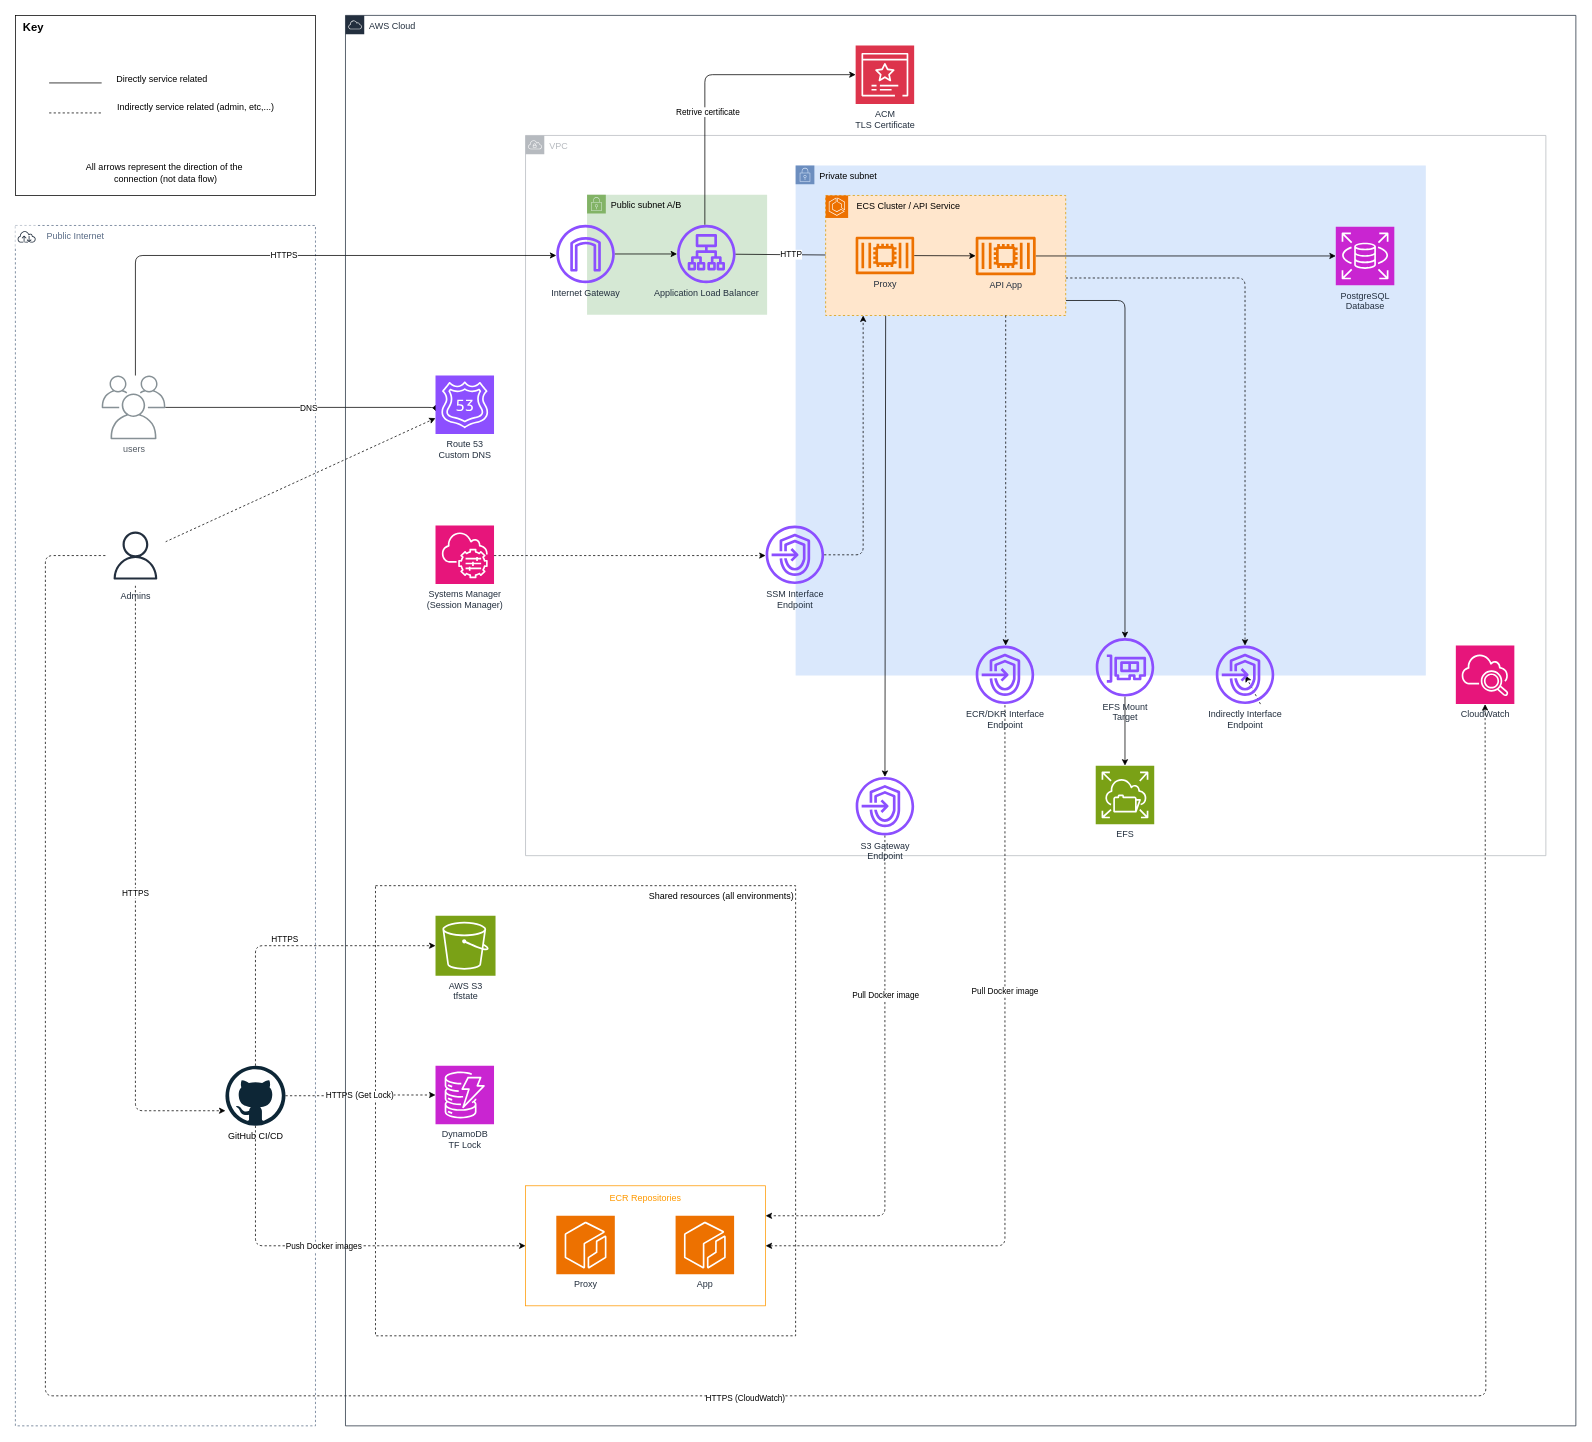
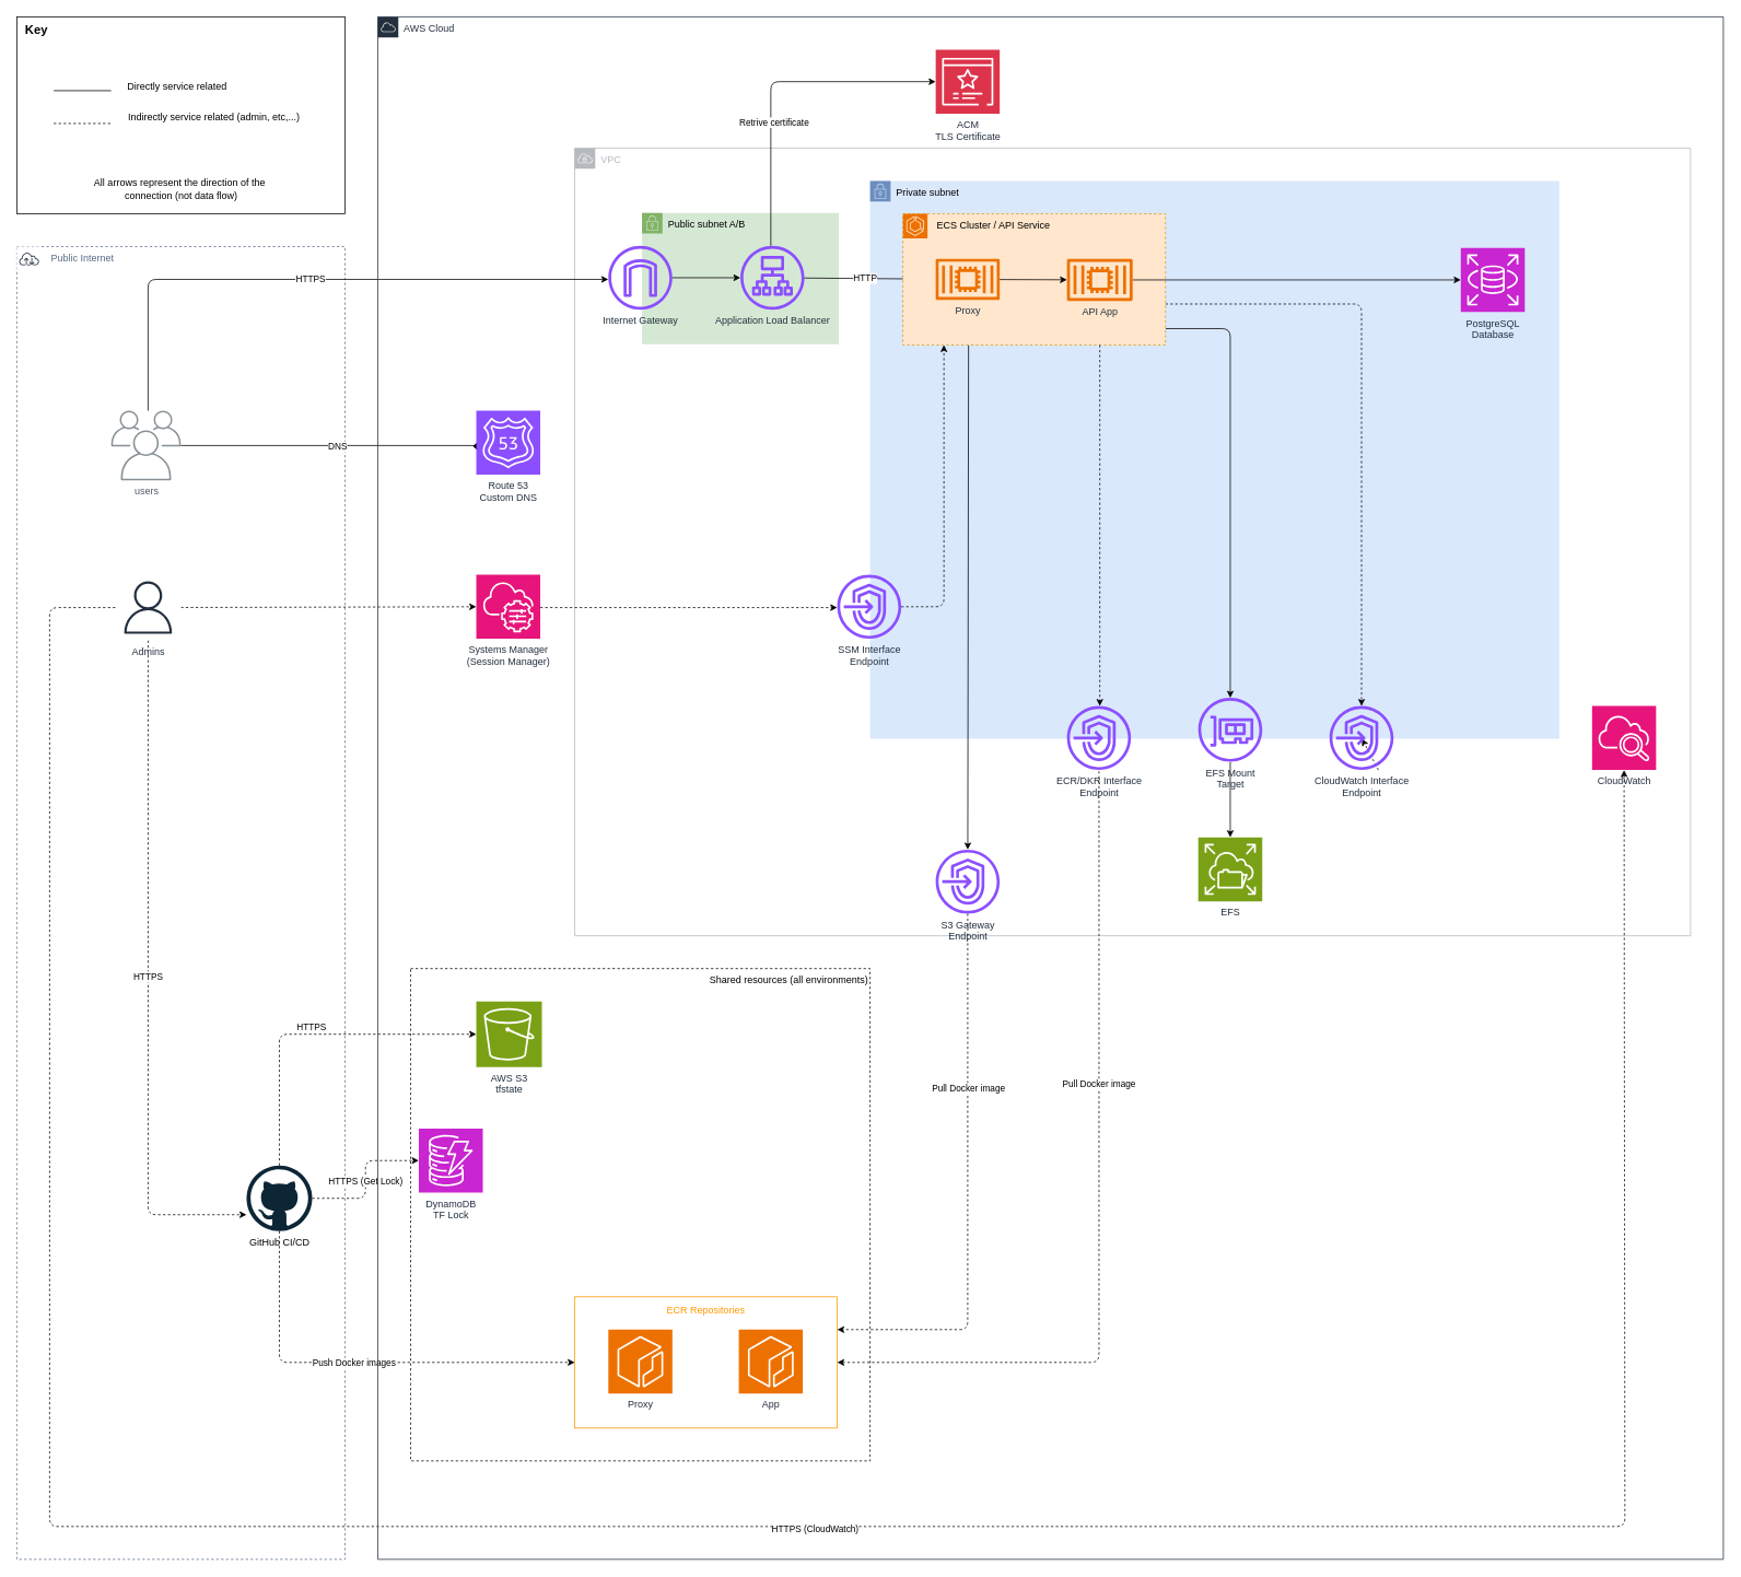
- <mxCell id="42" style="edgeStyle=none;html=1;dashed=1;" edge="1" parent="1" source="44" target="43"><mxGeometry relative="1" as="geometry" /></mxCell>
+ <mxCell id="42" style="edgeStyle=none;html=1;entryX=0;entryY=0.5;entryDx=0;entryDy=0;entryPerimeter=0;dashed=1;" edge="1" parent="1" source="44" target="41"><mxGeometry relative="1" as="geometry" /></mxCell>
- <mxCell id="50" value="Indirectly Interface&lt;div&gt;Endpoint&lt;/div&gt;" style="sketch=0;outlineConnect=0;fontColor=#232F3E;gradientColor=none;fillColor=#8C4FFF;strokeColor=none;dashed=0;verticalLabelPosition=bottom;verticalAlign=top;align=center;html=1;fontSize=12;fontStyle=0;aspect=fixed;pointerEvents=1;shape=mxgraph.aws4.endpoints;" vertex="1" parent="1"><mxGeometry x="1620" y="860" width="78" height="78" as="geometry" /></mxCell>
+ <mxCell id="50" value="CloudWatch Interface&lt;div&gt;Endpoint&lt;/div&gt;" style="sketch=0;outlineConnect=0;fontColor=#232F3E;gradientColor=none;fillColor=#8C4FFF;strokeColor=none;dashed=0;verticalLabelPosition=bottom;verticalAlign=top;align=center;html=1;fontSize=12;fontStyle=0;aspect=fixed;pointerEvents=1;shape=mxgraph.aws4.endpoints;" vertex="1" parent="1"><mxGeometry x="1620" y="860" width="78" height="78" as="geometry" /></mxCell>
- <mxCell id="15" value="DynamoDB&lt;div&gt;TF Lock&lt;/div&gt;" style="sketch=0;points=[[0,0,0],[0.25,0,0],[0.5,0,0],[0.75,0,0],[1,0,0],[0,1,0],[0.25,1,0],[0.5,1,0],[0.75,1,0],[1,1,0],[0,0.25,0],[0,0.5,0],[0,0.75,0],[1,0.25,0],[1,0.5,0],[1,0.75,0]];outlineConnect=0;fontColor=#232F3E;fillColor=#C925D1;strokeColor=#ffffff;dashed=0;verticalLabelPosition=bottom;verticalAlign=top;align=center;html=1;fontSize=12;fontStyle=0;aspect=fixed;shape=mxgraph.aws4.resourceIcon;resIcon=mxgraph.aws4.dynamodb;" vertex="1" parent="1"><mxGeometry x="580" y="1420" width="78" height="78" as="geometry" /></mxCell>
+ <mxCell id="15" value="DynamoDB&lt;div&gt;TF Lock&lt;/div&gt;" style="sketch=0;points=[[0,0,0],[0.25,0,0],[0.5,0,0],[0.75,0,0],[1,0,0],[0,1,0],[0.25,1,0],[0.5,1,0],[0.75,1,0],[1,1,0],[0,0.25,0],[0,0.5,0],[0,0.75,0],[1,0.25,0],[1,0.5,0],[1,0.75,0]];outlineConnect=0;fontColor=#232F3E;fillColor=#C925D1;strokeColor=#ffffff;dashed=0;verticalLabelPosition=bottom;verticalAlign=top;align=center;html=1;fontSize=12;fontStyle=0;aspect=fixed;shape=mxgraph.aws4.resourceIcon;resIcon=mxgraph.aws4.dynamodb;" vertex="1" parent="1"><mxGeometry x="510" y="1375" width="78" height="78" as="geometry" /></mxCell>
